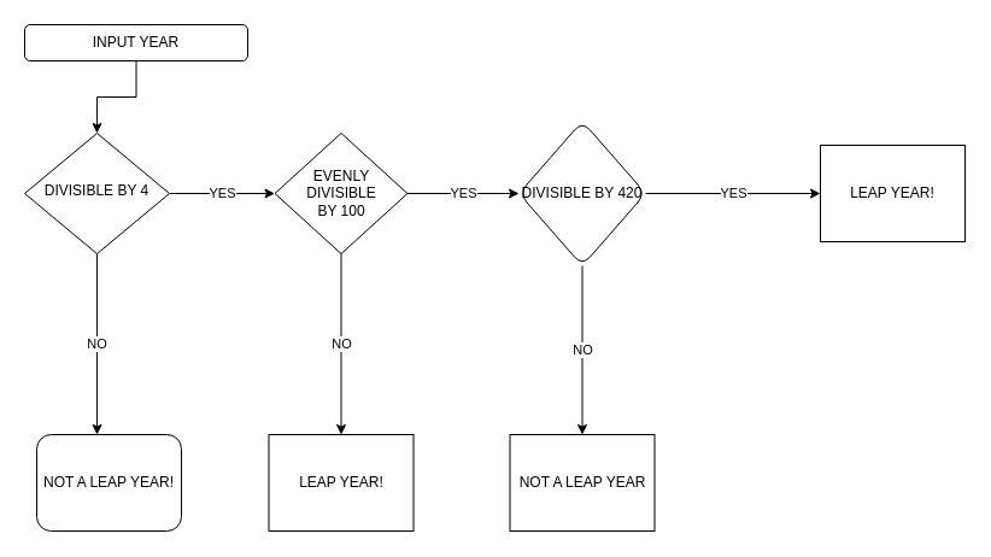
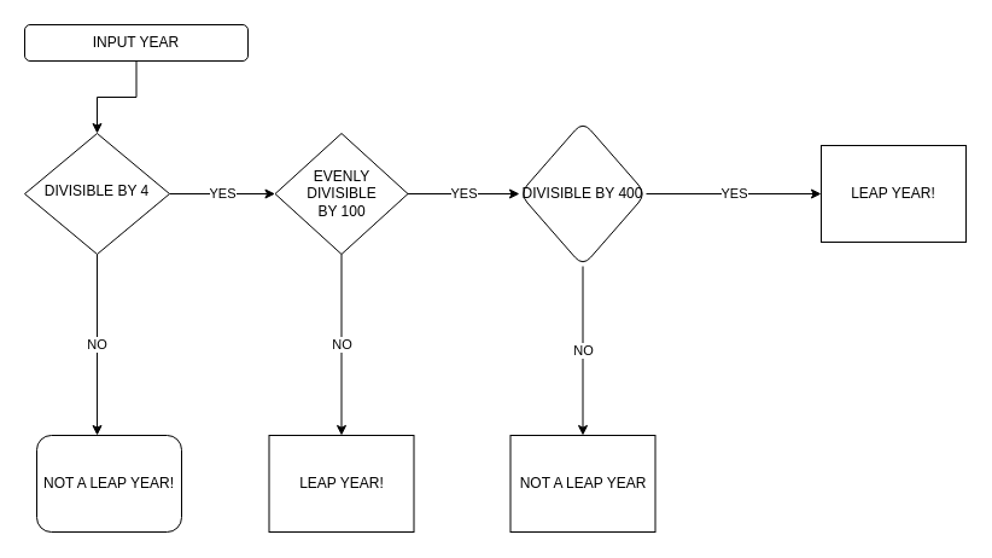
- <mxCell id="9" value="DIVISIBLE BY 420" style="rhombus;whiteSpace=wrap;html=1;rounded=1;glass=0;strokeWidth=1;shadow=0;" vertex="1" parent="1"><mxGeometry x="430" y="100" width="105" height="120" as="geometry" /></mxCell>
+ <mxCell id="9" value="DIVISIBLE BY 400" style="rhombus;whiteSpace=wrap;html=1;rounded=1;glass=0;strokeWidth=1;shadow=0;" vertex="1" parent="1"><mxGeometry x="430" y="100" width="105" height="120" as="geometry" /></mxCell>
